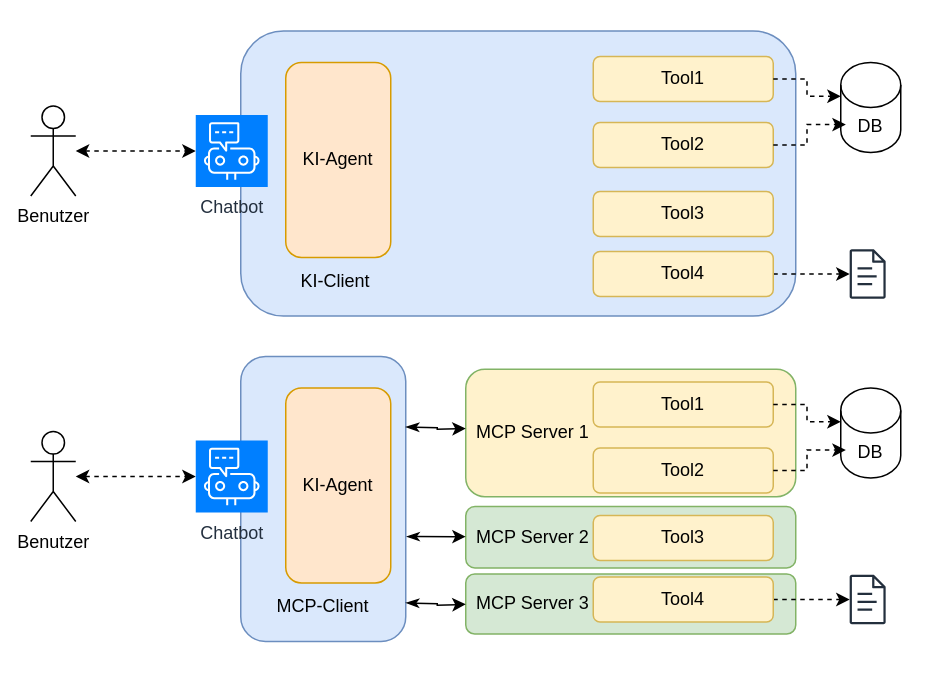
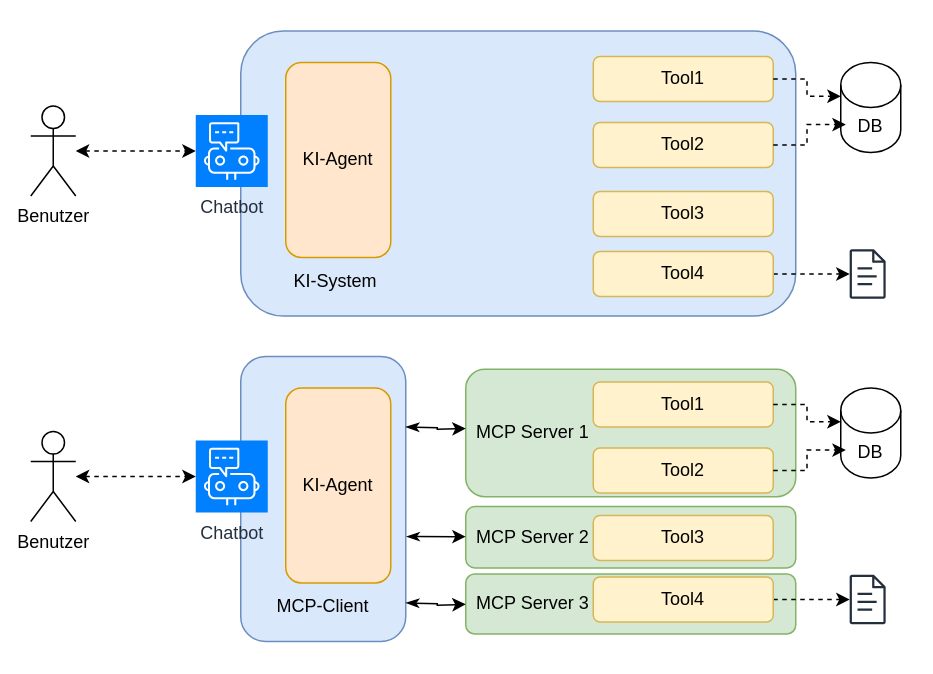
- <mxCell id="5" value="&lt;div&gt;&lt;br&gt;&lt;/div&gt;&lt;div&gt;&lt;br&gt;&lt;/div&gt;&lt;div&gt;&lt;br&gt;&lt;/div&gt;&lt;div&gt;&lt;br&gt;&lt;/div&gt;&lt;div&gt;&lt;br&gt;&lt;/div&gt;&lt;div&gt;&lt;br&gt;&lt;/div&gt;&lt;div&gt;&lt;br&gt;&lt;/div&gt;&lt;div&gt;&lt;br&gt;&lt;/div&gt;&lt;div&gt;&lt;br&gt;&lt;/div&gt;&lt;div&gt;&lt;br&gt;&lt;/div&gt;&lt;div&gt;&amp;nbsp;&amp;nbsp;&amp;nbsp; KI-Client &amp;nbsp; &amp;nbsp; &amp;nbsp; &amp;nbsp; &amp;nbsp; &amp;nbsp; &amp;nbsp; &amp;nbsp; &amp;nbsp; &amp;nbsp; &amp;nbsp; &amp;nbsp; &amp;nbsp; &amp;nbsp; &amp;nbsp; &amp;nbsp; &amp;nbsp; &amp;nbsp; &amp;nbsp;&amp;nbsp;&amp;nbsp;&amp;nbsp;&amp;nbsp;&amp;nbsp;&amp;nbsp;&amp;nbsp;&amp;nbsp;&amp;nbsp;&amp;nbsp;&amp;nbsp;&amp;nbsp;&amp;nbsp;&amp;nbsp;&amp;nbsp;&amp;nbsp;&amp;nbsp;&amp;nbsp;&amp;nbsp;&amp;nbsp;&amp;nbsp;&amp;nbsp;&amp;nbsp;&amp;nbsp;&amp;nbsp;&amp;nbsp;&amp;nbsp;&amp;nbsp;&amp;nbsp;&amp;nbsp;&amp;nbsp;&amp;nbsp;&amp;nbsp;&amp;nbsp;&amp;nbsp;&amp;nbsp;&amp;nbsp;&amp;nbsp;&amp;nbsp; &lt;/div&gt;" style="rounded=1;whiteSpace=wrap;html=1;fillColor=light-dark(#dae8fc, #1d293b);strokeColor=#6c8ebf;" vertex="1" parent="1"><mxGeometry x="160" y="20" width="370" height="190" as="geometry" /></mxCell>
+ <mxCell id="5" value="&lt;div&gt;&lt;br&gt;&lt;/div&gt;&lt;div&gt;&lt;br&gt;&lt;/div&gt;&lt;div&gt;&lt;br&gt;&lt;/div&gt;&lt;div&gt;&lt;br&gt;&lt;/div&gt;&lt;div&gt;&lt;br&gt;&lt;/div&gt;&lt;div&gt;&lt;br&gt;&lt;/div&gt;&lt;div&gt;&lt;br&gt;&lt;/div&gt;&lt;div&gt;&lt;br&gt;&lt;/div&gt;&lt;div&gt;&lt;br&gt;&lt;/div&gt;&lt;div&gt;&lt;br&gt;&lt;/div&gt;&lt;div&gt;&amp;nbsp;&amp;nbsp;&amp;nbsp; KI-System &amp;nbsp; &amp;nbsp; &amp;nbsp; &amp;nbsp; &amp;nbsp; &amp;nbsp; &amp;nbsp; &amp;nbsp; &amp;nbsp; &amp;nbsp; &amp;nbsp; &amp;nbsp; &amp;nbsp; &amp;nbsp; &amp;nbsp; &amp;nbsp; &amp;nbsp; &amp;nbsp; &amp;nbsp;&amp;nbsp;&amp;nbsp;&amp;nbsp;&amp;nbsp;&amp;nbsp;&amp;nbsp;&amp;nbsp;&amp;nbsp;&amp;nbsp;&amp;nbsp;&amp;nbsp;&amp;nbsp;&amp;nbsp;&amp;nbsp;&amp;nbsp;&amp;nbsp;&amp;nbsp;&amp;nbsp;&amp;nbsp;&amp;nbsp;&amp;nbsp;&amp;nbsp;&amp;nbsp;&amp;nbsp;&amp;nbsp;&amp;nbsp;&amp;nbsp;&amp;nbsp;&amp;nbsp;&amp;nbsp;&amp;nbsp;&amp;nbsp;&amp;nbsp;&amp;nbsp;&amp;nbsp;&amp;nbsp;&amp;nbsp;&amp;nbsp;&amp;nbsp; &lt;/div&gt;" style="rounded=1;whiteSpace=wrap;html=1;fillColor=light-dark(#dae8fc, #1d293b);strokeColor=#6c8ebf;" vertex="1" parent="1"><mxGeometry x="160" y="20" width="370" height="190" as="geometry" /></mxCell>
- <mxCell id="4" value="MCP Server 1 &amp;nbsp; &amp;nbsp; &amp;nbsp;&amp;nbsp;&amp;nbsp;&amp;nbsp;&amp;nbsp;&amp;nbsp;&amp;nbsp;&amp;nbsp;&amp;nbsp;&amp;nbsp;&amp;nbsp;&amp;nbsp;&amp;nbsp;&amp;nbsp;&amp;nbsp;&amp;nbsp;&amp;nbsp;&amp;nbsp;&amp;nbsp;&amp;nbsp;&amp;nbsp;&amp;nbsp;&amp;nbsp;&amp;nbsp;&amp;nbsp;&amp;nbsp;&amp;nbsp;&amp;nbsp;&amp;nbsp;&amp;nbsp;&amp;nbsp;&amp;nbsp;&amp;nbsp;&amp;nbsp; " style="rounded=1;whiteSpace=wrap;html=1;fillColor=#fff2cc;strokeColor=#82b366;" vertex="1" parent="1"><mxGeometry x="310" y="245.5" width="220" height="85" as="geometry" /></mxCell>
+ <mxCell id="4" value="MCP Server 1 &amp;nbsp; &amp;nbsp; &amp;nbsp;&amp;nbsp;&amp;nbsp;&amp;nbsp;&amp;nbsp;&amp;nbsp;&amp;nbsp;&amp;nbsp;&amp;nbsp;&amp;nbsp;&amp;nbsp;&amp;nbsp;&amp;nbsp;&amp;nbsp;&amp;nbsp;&amp;nbsp;&amp;nbsp;&amp;nbsp;&amp;nbsp;&amp;nbsp;&amp;nbsp;&amp;nbsp;&amp;nbsp;&amp;nbsp;&amp;nbsp;&amp;nbsp;&amp;nbsp;&amp;nbsp;&amp;nbsp;&amp;nbsp;&amp;nbsp;&amp;nbsp;&amp;nbsp;&amp;nbsp; " style="rounded=1;whiteSpace=wrap;html=1;fillColor=#d5e8d4;strokeColor=#82b366;" vertex="1" parent="1"><mxGeometry x="310" y="245.5" width="220" height="85" as="geometry" /></mxCell>
